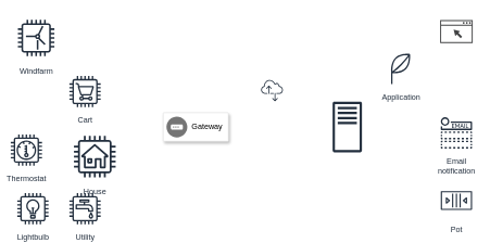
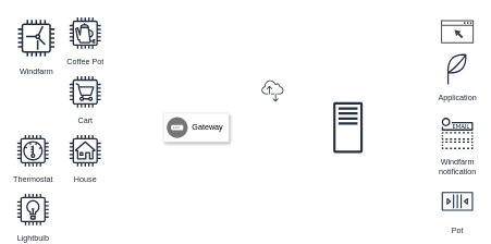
+ <mxCell id="8" value="Coffee Pot" style="outlineConnect=0;fontColor=#232F3E;gradientColor=none;strokeColor=#232F3E;fillColor=#ffffff;dashed=0;verticalLabelPosition=bottom;verticalAlign=top;align=center;html=1;fontSize=12;fontStyle=0;aspect=fixed;shape=mxgraph.aws4.resourceIcon;resIcon=mxgraph.aws4.coffee_pot;" vertex="1" parent="1"><mxGeometry x="100" y="20" width="60" height="60" as="geometry" /></mxCell>
- <mxCell id="13" value="Application" style="outlineConnect=0;fontColor=#232F3E;gradientColor=none;strokeColor=#232F3E;fillColor=#ffffff;dashed=0;verticalLabelPosition=bottom;verticalAlign=top;align=center;html=1;fontSize=12;fontStyle=0;aspect=fixed;shape=mxgraph.aws4.resourceIcon;resIcon=mxgraph.aws4.application;" vertex="1" parent="1"><mxGeometry x="585" y="74.5" width="60" height="60" as="geometry" /></mxCell>
+ <mxCell id="13" value="Application" style="outlineConnect=0;fontColor=#232F3E;gradientColor=none;strokeColor=#232F3E;fillColor=#ffffff;dashed=0;verticalLabelPosition=bottom;verticalAlign=top;align=center;html=1;fontSize=12;fontStyle=0;aspect=fixed;shape=mxgraph.aws4.resourceIcon;resIcon=mxgraph.aws4.application;" vertex="1" parent="1"><mxGeometry x="670" y="74.5" width="60" height="60" as="geometry" /></mxCell>
- <mxCell id="2" value="Thermostat" style="outlineConnect=0;fontColor=#232F3E;gradientColor=none;strokeColor=#232F3E;fillColor=#ffffff;dashed=0;verticalLabelPosition=bottom;verticalAlign=top;align=center;html=1;fontSize=12;fontStyle=0;aspect=fixed;shape=mxgraph.aws4.resourceIcon;resIcon=mxgraph.aws4.thermostat;" vertex="1" parent="1"><mxGeometry x="10" y="200" width="60" height="60" as="geometry" /></mxCell>
+ <mxCell id="2" value="Thermostat" style="outlineConnect=0;fontColor=#232F3E;gradientColor=none;strokeColor=#232F3E;fillColor=#ffffff;dashed=0;verticalLabelPosition=bottom;verticalAlign=top;align=center;html=1;fontSize=12;fontStyle=0;aspect=fixed;shape=mxgraph.aws4.resourceIcon;resIcon=mxgraph.aws4.thermostat;" vertex="1" parent="1"><mxGeometry x="20" y="200" width="60" height="60" as="geometry" /></mxCell>
- <mxCell id="7" value="House" style="outlineConnect=0;fontColor=#232F3E;gradientColor=none;strokeColor=#232F3E;fillColor=#ffffff;dashed=0;verticalLabelPosition=bottom;verticalAlign=top;align=center;html=1;fontSize=12;fontStyle=0;aspect=fixed;shape=mxgraph.aws4.resourceIcon;resIcon=mxgraph.aws4.house;" vertex="1" parent="1"><mxGeometry x="100" y="200" width="90" height="80" as="geometry" /></mxCell>
+ <mxCell id="7" value="House" style="outlineConnect=0;fontColor=#232F3E;gradientColor=none;strokeColor=#232F3E;fillColor=#ffffff;dashed=0;verticalLabelPosition=bottom;verticalAlign=top;align=center;html=1;fontSize=12;fontStyle=0;aspect=fixed;shape=mxgraph.aws4.resourceIcon;resIcon=mxgraph.aws4.house;" vertex="1" parent="1"><mxGeometry x="100" y="200" width="60" height="60" as="geometry" /></mxCell>
- <mxCell id="14" value="Email&#10;notification" style="outlineConnect=0;fontColor=#232F3E;gradientColor=none;strokeColor=#232F3E;fillColor=#ffffff;dashed=0;verticalLabelPosition=bottom;verticalAlign=top;align=center;html=1;fontSize=12;fontStyle=0;aspect=fixed;shape=mxgraph.aws4.resourceIcon;resIcon=mxgraph.aws4.email_notification;" vertex="1" parent="1"><mxGeometry x="670" y="173.5" width="60" height="60" as="geometry" /></mxCell>
+ <mxCell id="14" value="Windfarm&#10;notification" style="outlineConnect=0;fontColor=#232F3E;gradientColor=none;strokeColor=#232F3E;fillColor=#ffffff;dashed=0;verticalLabelPosition=bottom;verticalAlign=top;align=center;html=1;fontSize=12;fontStyle=0;aspect=fixed;shape=mxgraph.aws4.resourceIcon;resIcon=mxgraph.aws4.email_notification;" vertex="1" parent="1"><mxGeometry x="670" y="173.5" width="60" height="60" as="geometry" /></mxCell>
- <mxCell id="4" value="Utility" style="outlineConnect=0;fontColor=#232F3E;gradientColor=none;strokeColor=#232F3E;fillColor=#ffffff;dashed=0;verticalLabelPosition=bottom;verticalAlign=top;align=center;html=1;fontSize=12;fontStyle=0;aspect=fixed;shape=mxgraph.aws4.resourceIcon;resIcon=mxgraph.aws4.utility;" vertex="1" parent="1"><mxGeometry x="100" y="290" width="60" height="60" as="geometry" /></mxCell>
